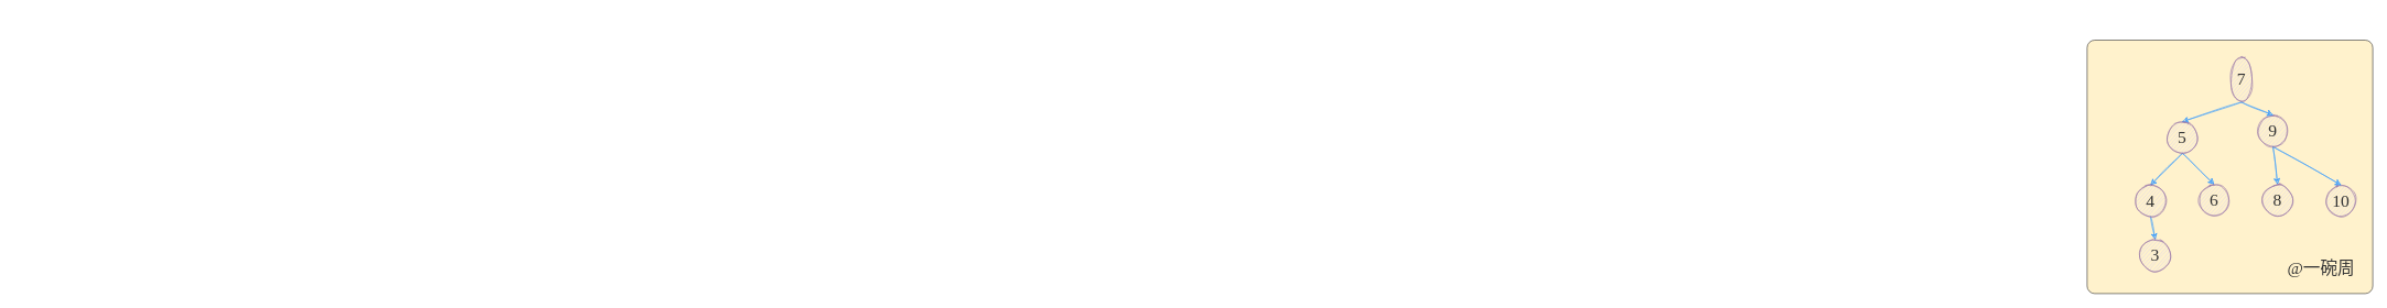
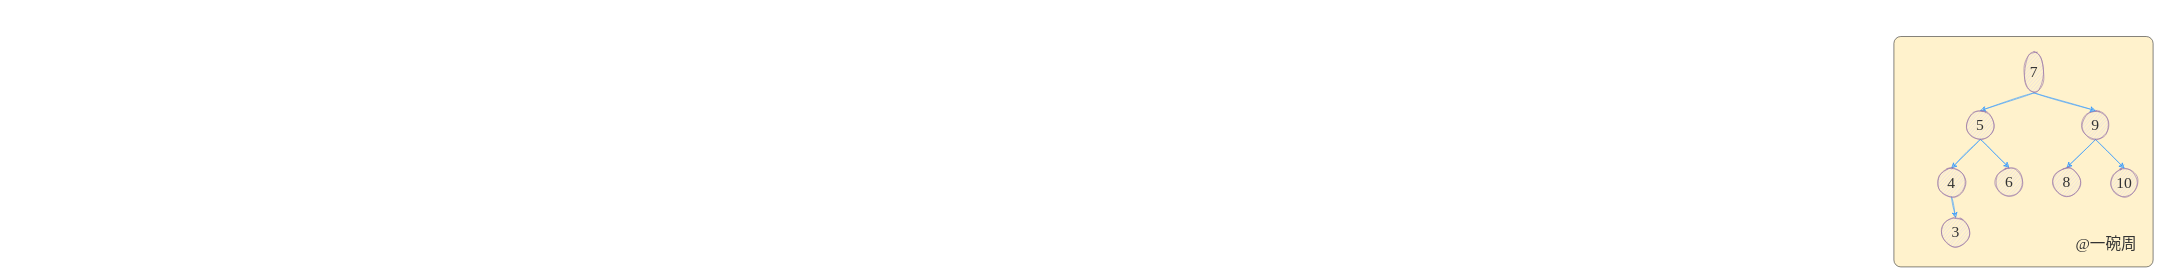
- <mxCell id="8" value="&lt;font style=&quot;font-size: 26px&quot; face=&quot;Comic Sans MS&quot; color=&quot;#333333&quot;&gt;9&lt;/font&gt;" style="ellipse;whiteSpace=wrap;html=1;fillColor=#e1d5e7;strokeColor=#9673a6;sketch=1;fillStyle=auto;" parent="1" vertex="1"><mxGeometry x="3413" y="173.5" width="48" height="48" as="geometry" /></mxCell>
+ <mxCell id="8" value="&lt;font style=&quot;font-size: 26px&quot; face=&quot;Comic Sans MS&quot; color=&quot;#333333&quot;&gt;9&lt;/font&gt;" style="ellipse;whiteSpace=wrap;html=1;fillColor=#e1d5e7;strokeColor=#9673a6;sketch=1;fillStyle=auto;" parent="1" vertex="1"><mxGeometry x="3468" y="183.5" width="48" height="48" as="geometry" /></mxCell>
